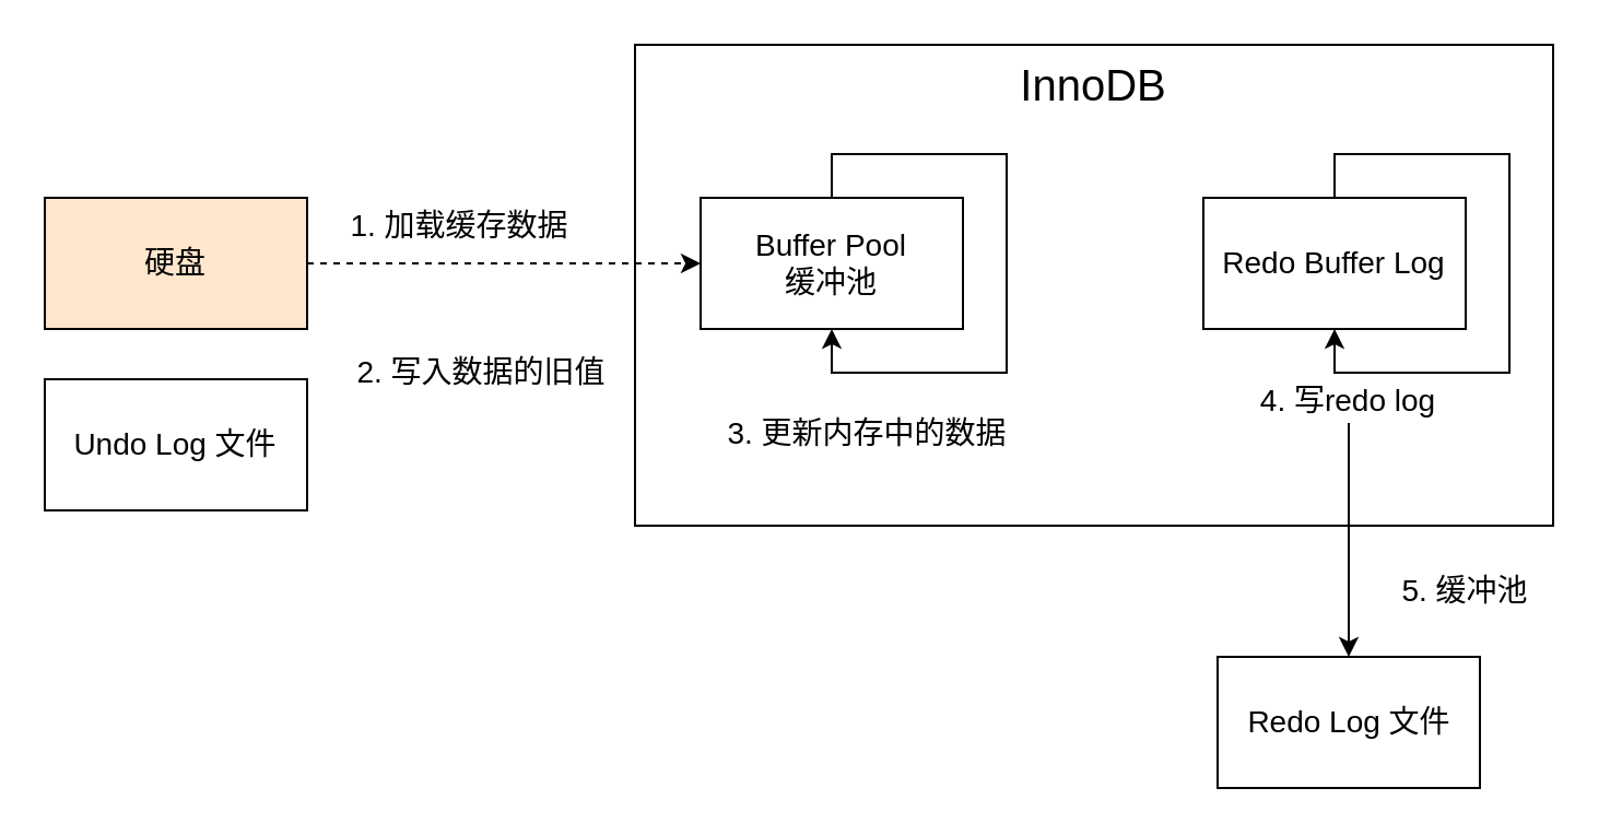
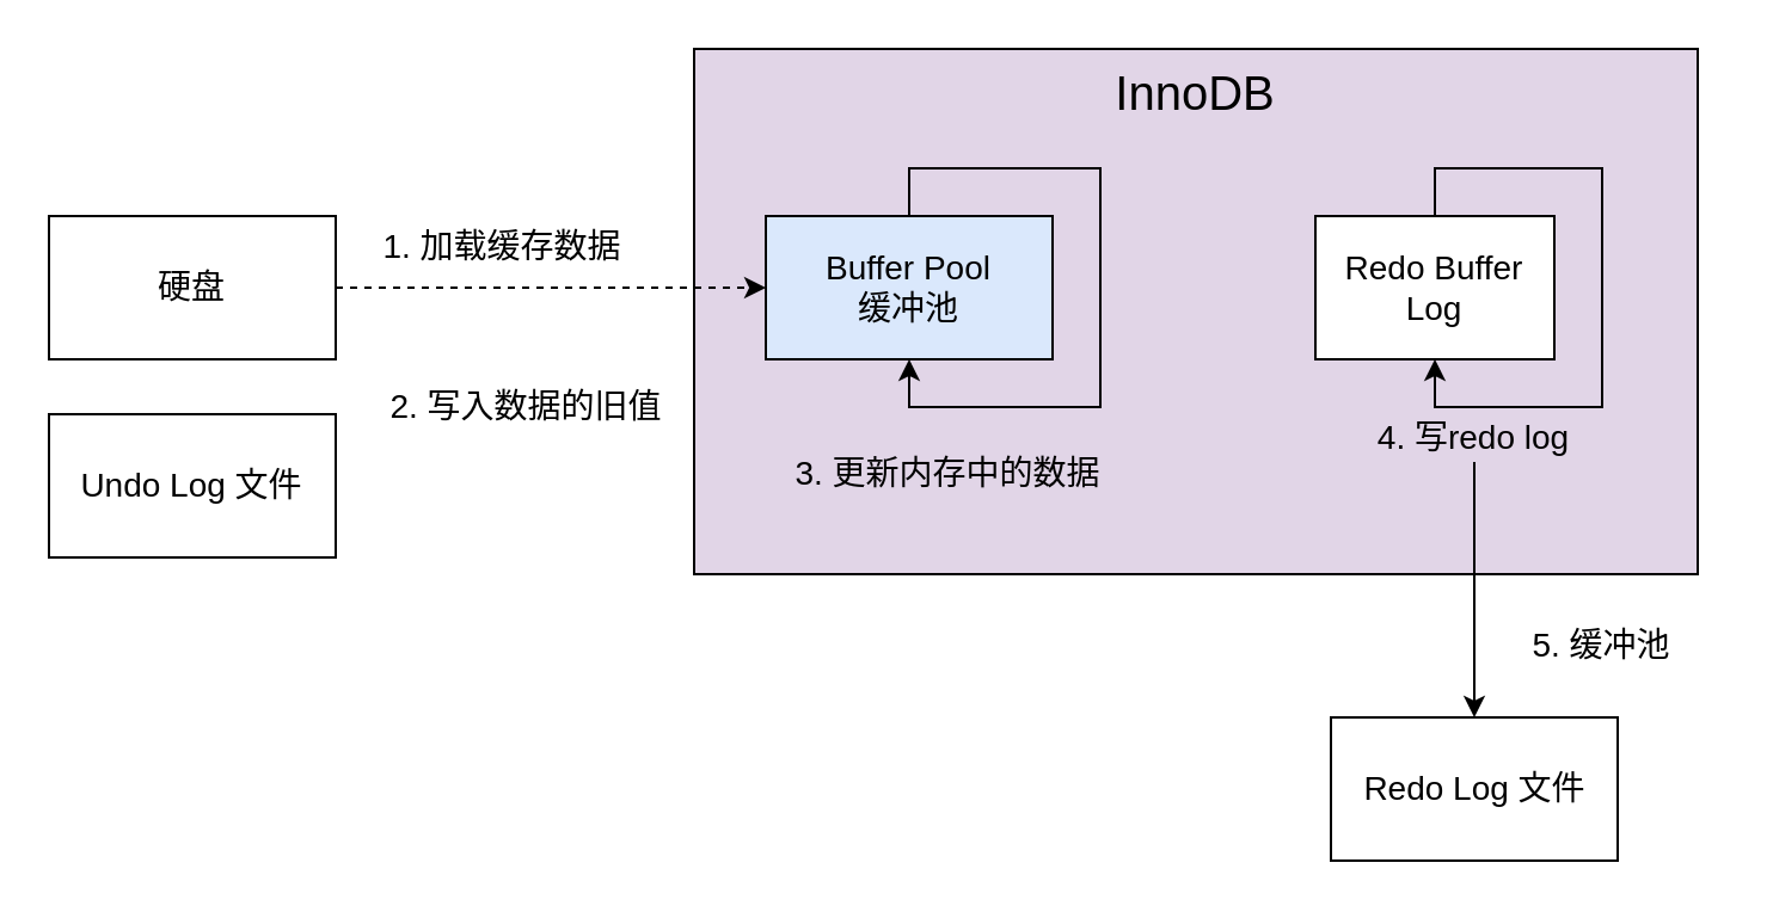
- <mxCell id="5" value="硬盘" style="rounded=0;whiteSpace=wrap;html=1;fontSize=14;verticalAlign=middle;fillColor=#ffe6cc;" vertex="1" parent="1"><mxGeometry x="20" y="90" width="120" height="60" as="geometry" /></mxCell>
+ <mxCell id="5" value="硬盘" style="rounded=0;whiteSpace=wrap;html=1;fontSize=14;verticalAlign=middle;" vertex="1" parent="1"><mxGeometry x="20" y="90" width="120" height="60" as="geometry" /></mxCell>
- <mxCell id="3" value="Buffer Pool&lt;br&gt;缓冲池" style="rounded=0;whiteSpace=wrap;html=1;fontSize=14;verticalAlign=middle;" vertex="1" parent="1"><mxGeometry x="320" y="90" width="120" height="60" as="geometry" /></mxCell>
+ <mxCell id="3" value="Buffer Pool&lt;br&gt;缓冲池" style="rounded=0;whiteSpace=wrap;html=1;fontSize=14;verticalAlign=middle;fillColor=#dae8fc;" vertex="1" parent="1"><mxGeometry x="320" y="90" width="120" height="60" as="geometry" /></mxCell>
- <mxCell id="11" value="Redo Buffer Log" style="rounded=0;whiteSpace=wrap;html=1;fontSize=14;verticalAlign=middle;" vertex="1" parent="1"><mxGeometry x="550" y="90" width="120" height="60" as="geometry" /></mxCell>
+ <mxCell id="11" value="Redo Buffer Log" style="rounded=0;whiteSpace=wrap;html=1;fontSize=14;verticalAlign=middle;" vertex="1" parent="1"><mxGeometry x="550" y="90" width="100" height="60" as="geometry" /></mxCell>
- <mxCell id="2" value="InnoDB" style="rounded=0;whiteSpace=wrap;html=1;verticalAlign=top;horizontal=1;fontSize=20;" vertex="1" parent="1"><mxGeometry x="290" y="20" width="420" height="220" as="geometry" /></mxCell>
+ <mxCell id="2" value="InnoDB" style="rounded=0;whiteSpace=wrap;html=1;verticalAlign=top;horizontal=1;fontSize=20;fillColor=#e1d5e7;" vertex="1" parent="1"><mxGeometry x="290" y="20" width="420" height="220" as="geometry" /></mxCell>
